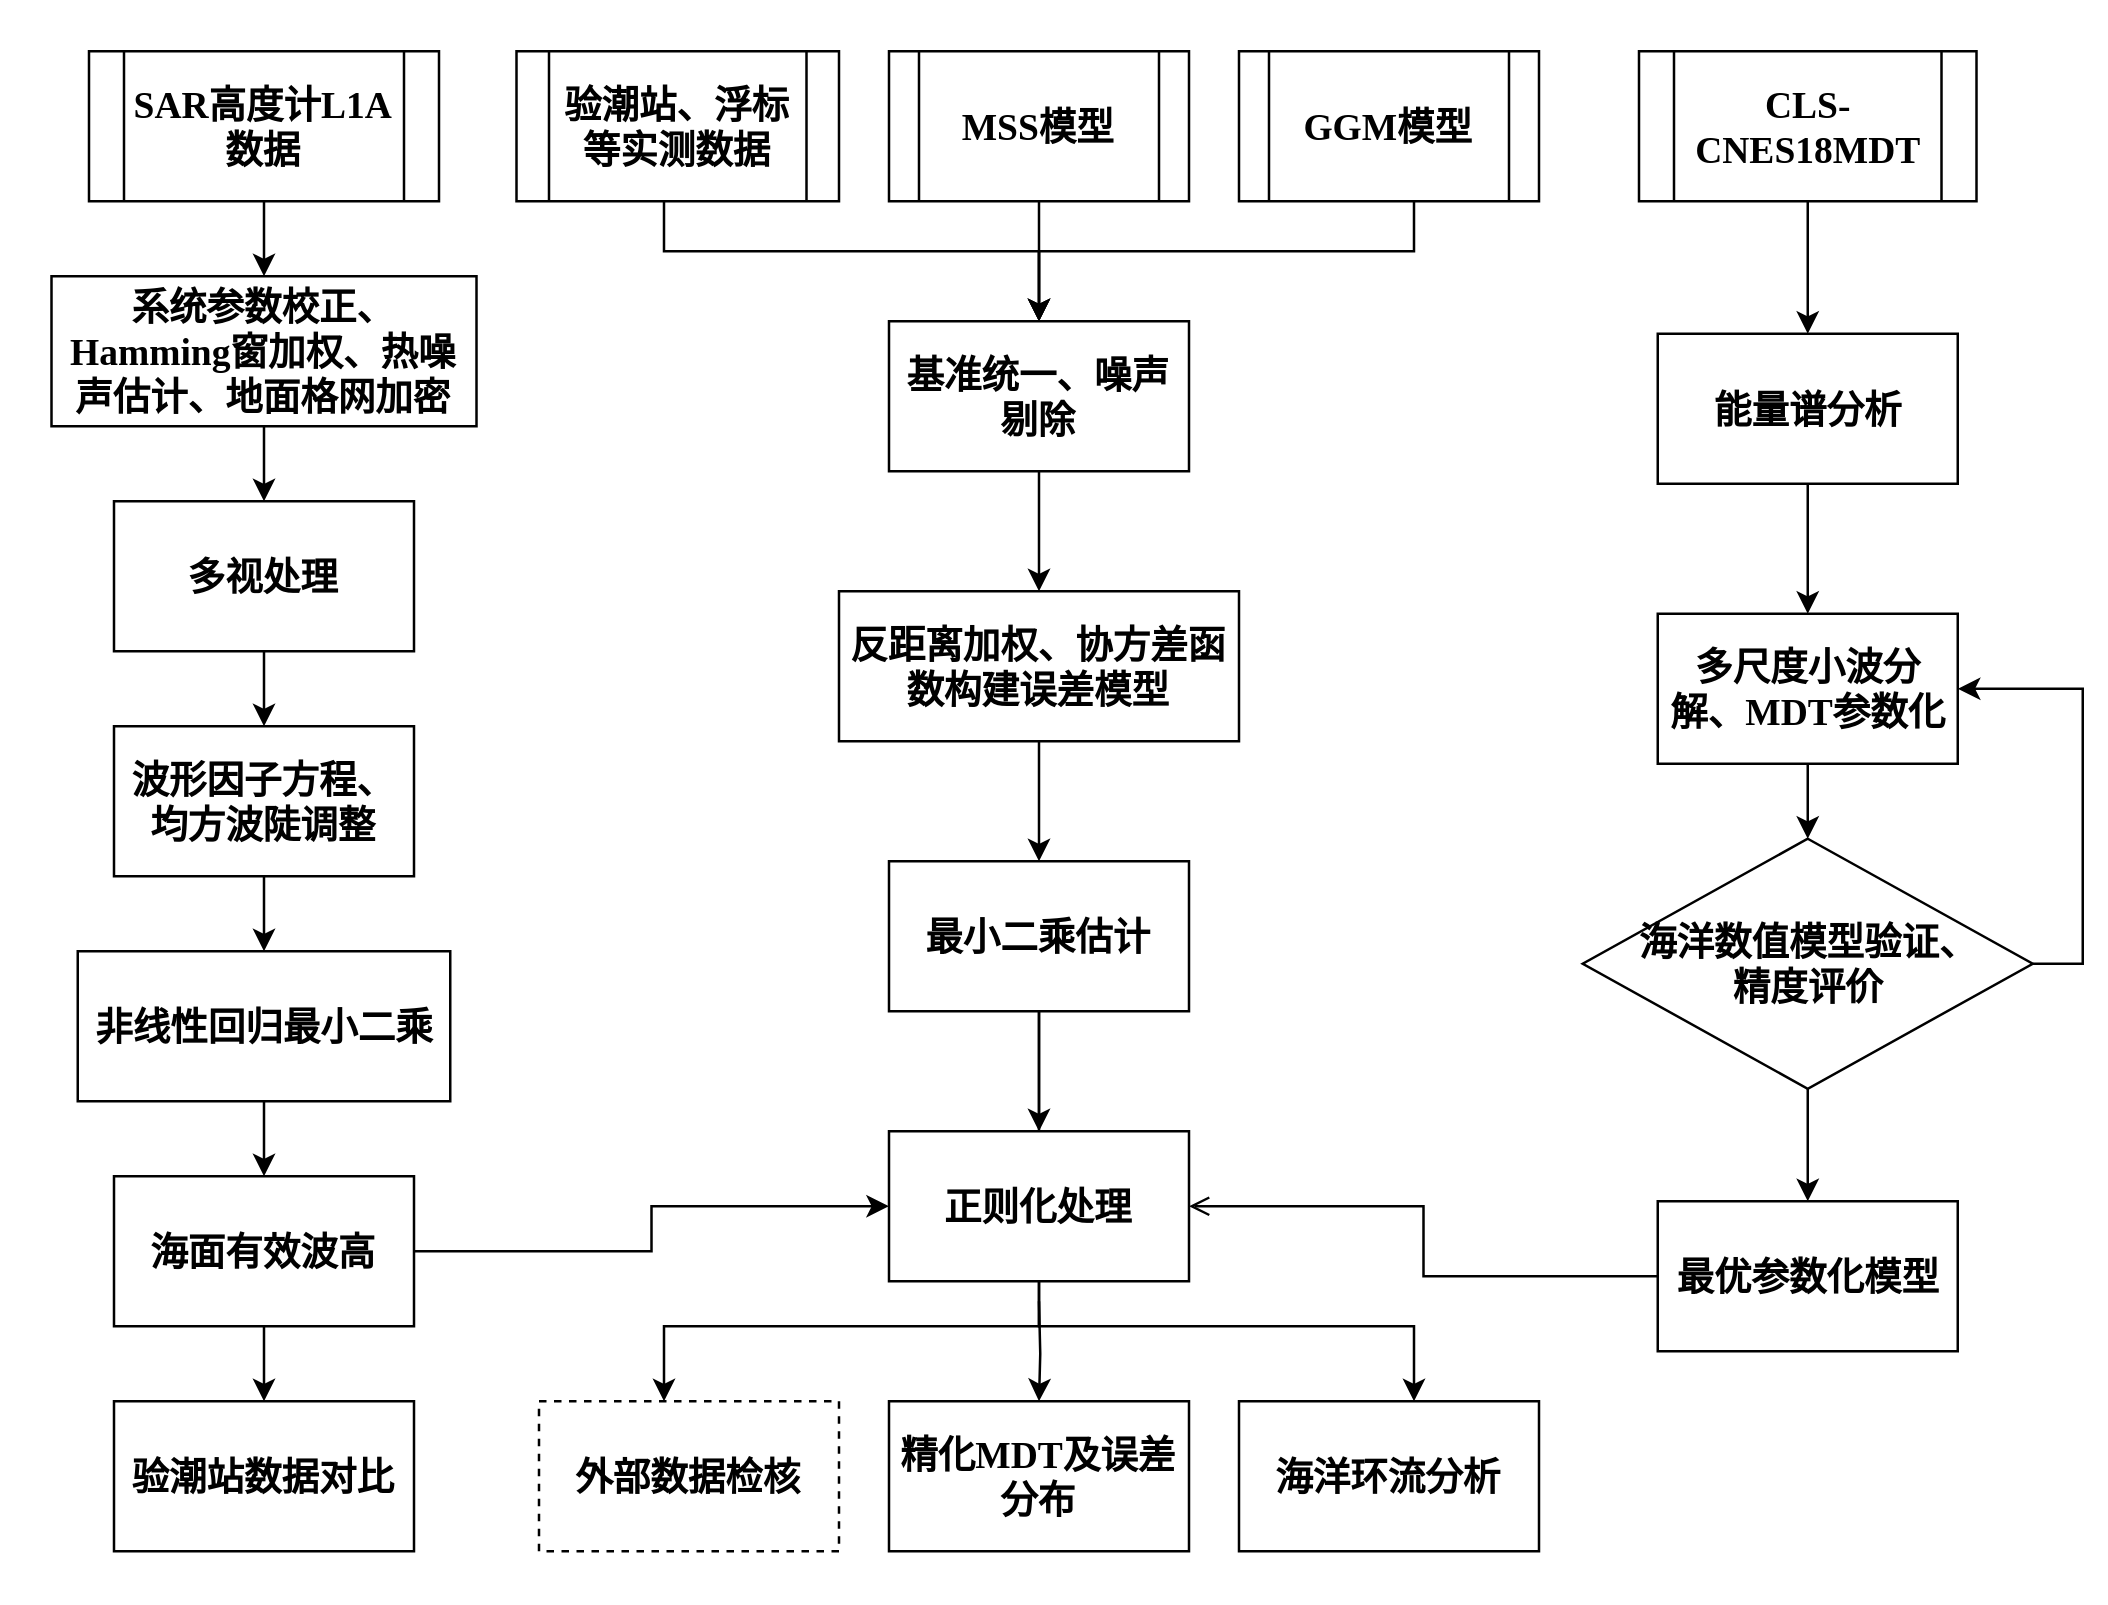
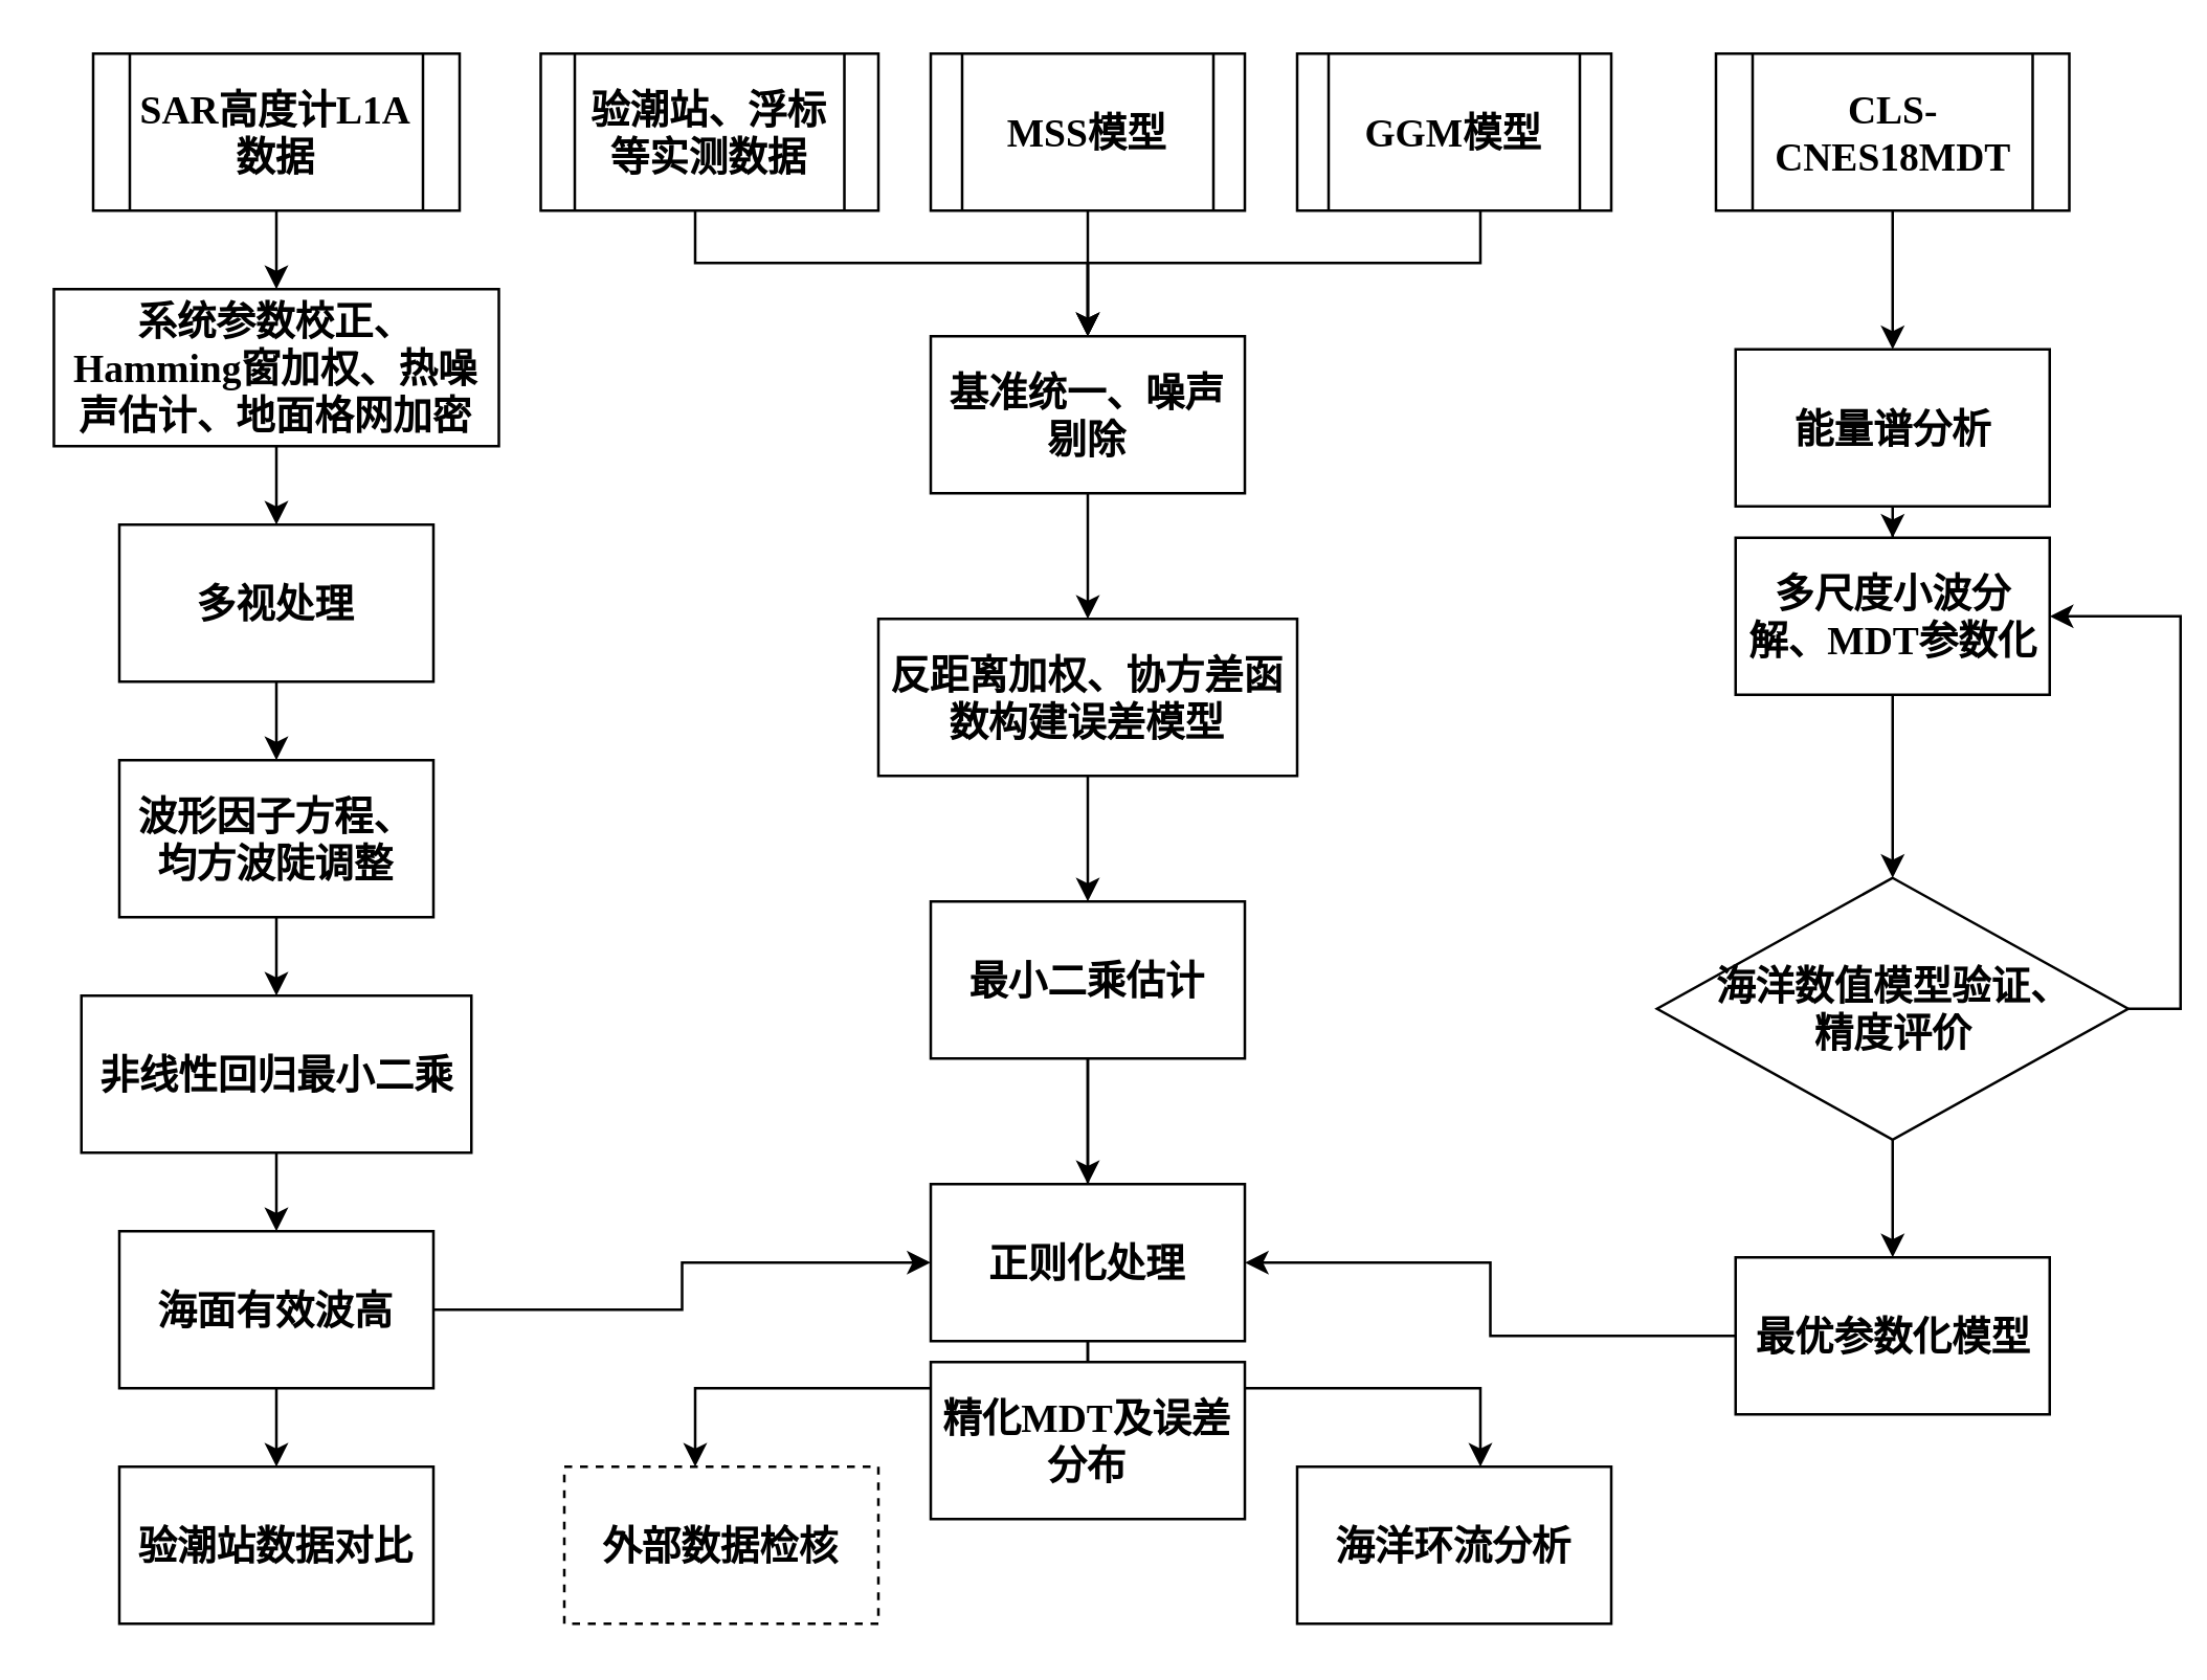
- <mxCell id="21" value="多尺度小波分解、MDT参数化" style="rounded=0;whiteSpace=wrap;html=1;fontFamily=Times New Roman;fontStyle=1;fontSize=15;" parent="1" vertex="1"><mxGeometry x="662.5" y="245" width="120" height="60" as="geometry" /></mxCell>
+ <mxCell id="21" value="多尺度小波分解、MDT参数化" style="rounded=0;whiteSpace=wrap;html=1;fontFamily=Times New Roman;fontStyle=1;fontSize=15;" parent="1" vertex="1"><mxGeometry x="662.5" y="205" width="120" height="60" as="geometry" /></mxCell>
- <mxCell id="25" style="edgeStyle=orthogonalEdgeStyle;rounded=0;orthogonalLoop=1;jettySize=auto;html=1;entryX=1;entryY=0.5;entryDx=0;entryDy=0;fontFamily=Times New Roman;fontStyle=1;fontSize=15;endArrow=open;" parent="1" source="26" target="44" edge="1"><mxGeometry relative="1" as="geometry" /></mxCell>
+ <mxCell id="25" style="edgeStyle=orthogonalEdgeStyle;rounded=0;orthogonalLoop=1;jettySize=auto;html=1;entryX=1;entryY=0.5;entryDx=0;entryDy=0;fontFamily=Times New Roman;fontStyle=1;fontSize=15;" parent="1" source="26" target="44" edge="1"><mxGeometry relative="1" as="geometry" /></mxCell>
- <mxCell id="41" value="精化MDT及误差分布" style="rounded=0;whiteSpace=wrap;html=1;fontFamily=Times New Roman;fontStyle=1;fontSize=15;" parent="1" vertex="1"><mxGeometry x="355" y="560" width="120" height="60" as="geometry" /></mxCell>
+ <mxCell id="41" value="精化MDT及误差分布" style="rounded=0;whiteSpace=wrap;html=1;fontFamily=Times New Roman;fontStyle=1;fontSize=15;" parent="1" vertex="1"><mxGeometry x="355" y="520" width="120" height="60" as="geometry" /></mxCell>
